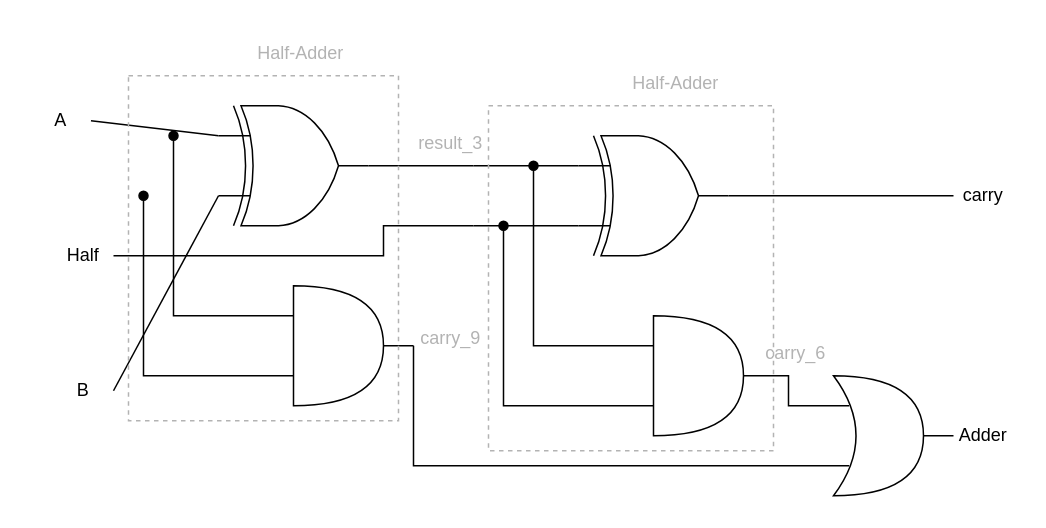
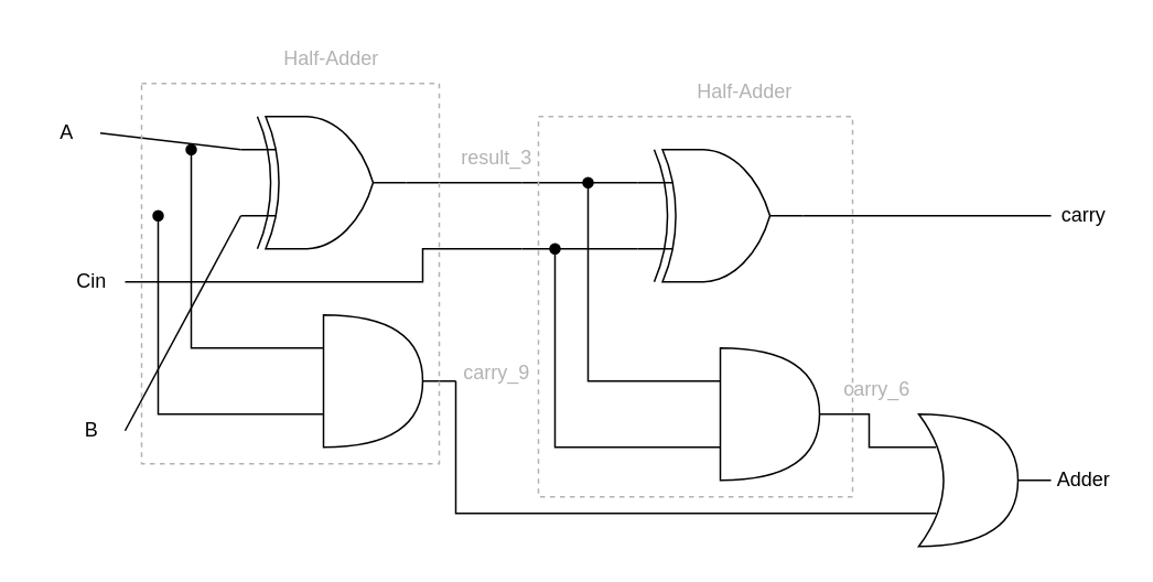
- <mxCell id="22" value="Half" style="text;html=1;strokeColor=none;fillColor=none;align=center;verticalAlign=middle;whiteSpace=wrap;rounded=0;" vertex="1" parent="1"><mxGeometry x="35" y="150" width="40" height="40" as="geometry" /></mxCell>
+ <mxCell id="22" value="Cin" style="text;html=1;strokeColor=none;fillColor=none;align=center;verticalAlign=middle;whiteSpace=wrap;rounded=0;" vertex="1" parent="1"><mxGeometry x="35" y="150" width="40" height="40" as="geometry" /></mxCell>
